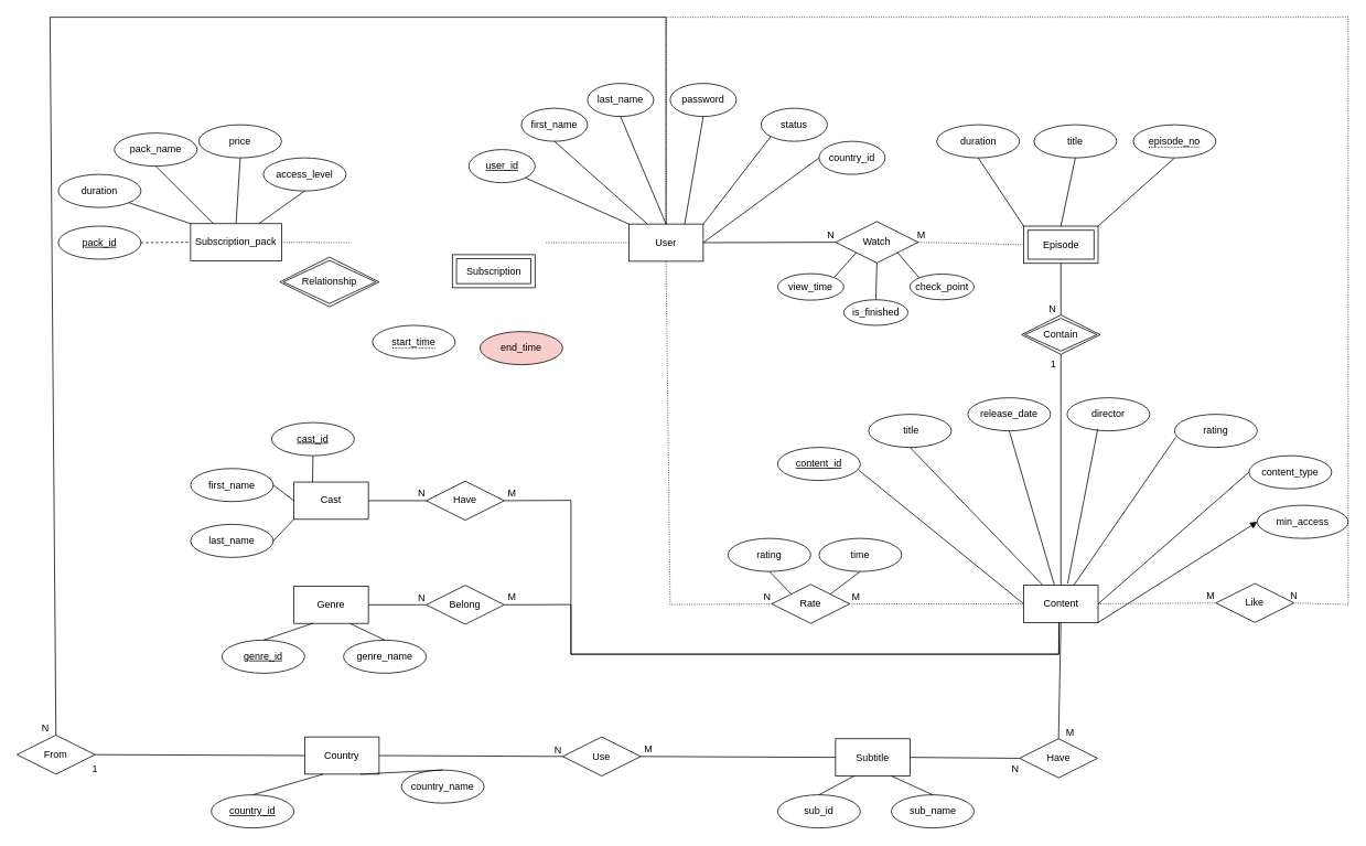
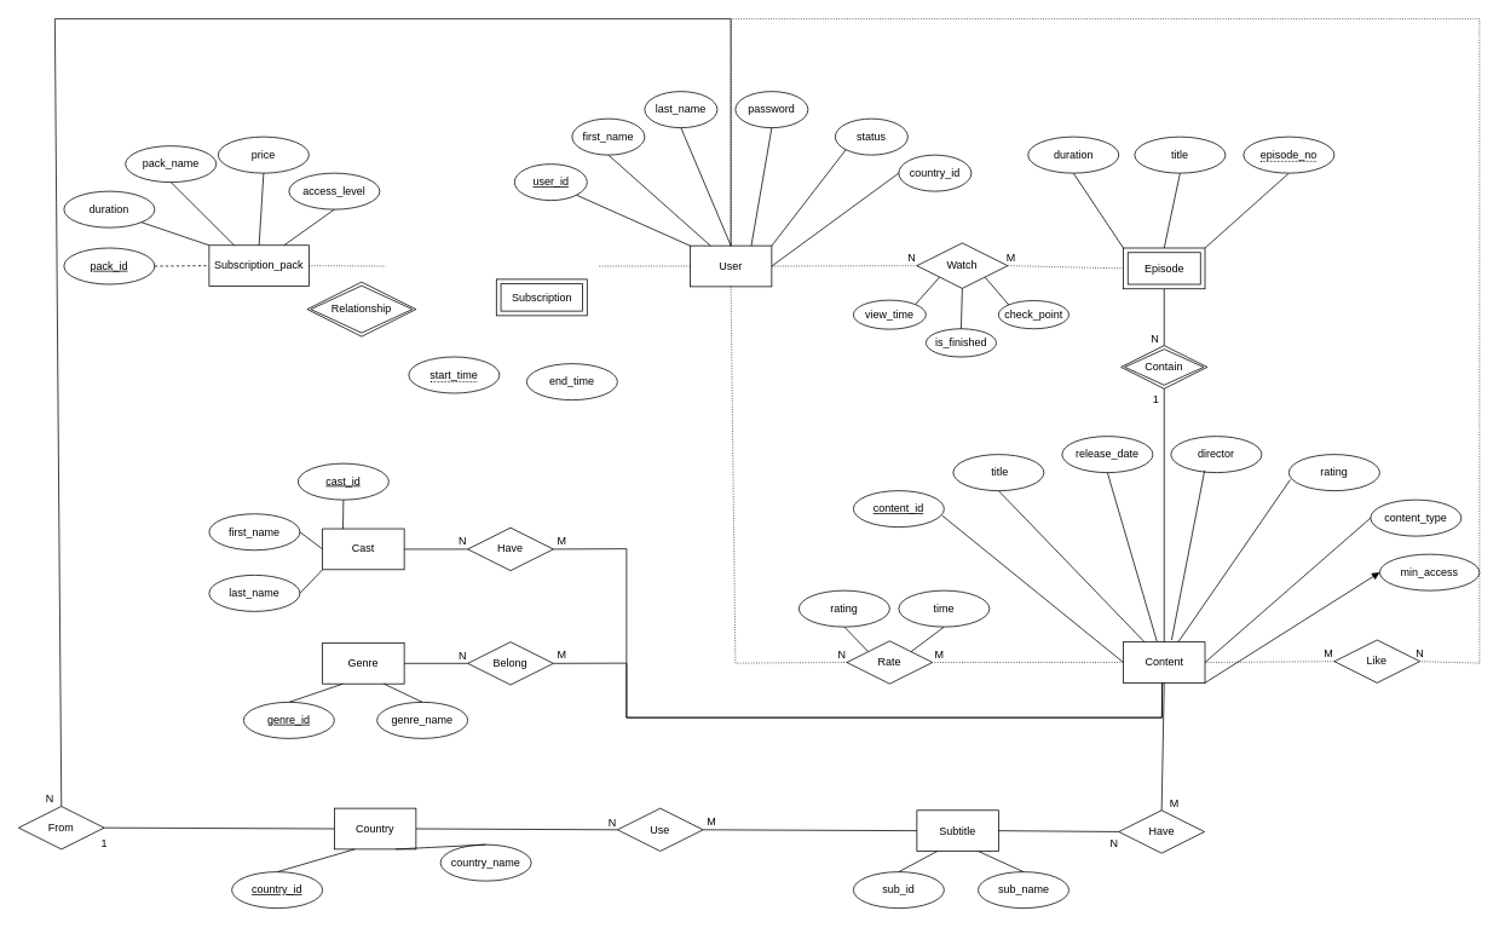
- <mxCell id="36" value="" style="endArrow=none;html=1;rounded=0;dashed=0;dashPattern=1 2;exitX=1;exitY=0.5;exitDx=0;exitDy=0;entryX=0;entryY=0.5;entryDx=0;entryDy=0;" parent="1" source="21" target="31" edge="1"><mxGeometry relative="1" as="geometry"><mxPoint x="1010" y="330" as="sourcePoint" /><mxPoint x="1170" y="330" as="targetPoint" /></mxGeometry></mxCell>
+ <mxCell id="36" value="" style="endArrow=none;html=1;rounded=0;dashed=1;dashPattern=1 2;exitX=1;exitY=0.5;exitDx=0;exitDy=0;entryX=0;entryY=0.5;entryDx=0;entryDy=0;" parent="1" source="21" target="31" edge="1"><mxGeometry relative="1" as="geometry"><mxPoint x="1010" y="330" as="sourcePoint" /><mxPoint x="1170" y="330" as="targetPoint" /></mxGeometry></mxCell>
- <mxCell id="126" value="end_time" style="ellipse;whiteSpace=wrap;html=1;align=center;fillColor=#f8cecc;" parent="1" vertex="1"><mxGeometry x="580" y="400" width="100" height="40" as="geometry" /></mxCell>
+ <mxCell id="126" value="end_time" style="ellipse;whiteSpace=wrap;html=1;align=center;" parent="1" vertex="1"><mxGeometry x="580" y="400" width="100" height="40" as="geometry" /></mxCell>
